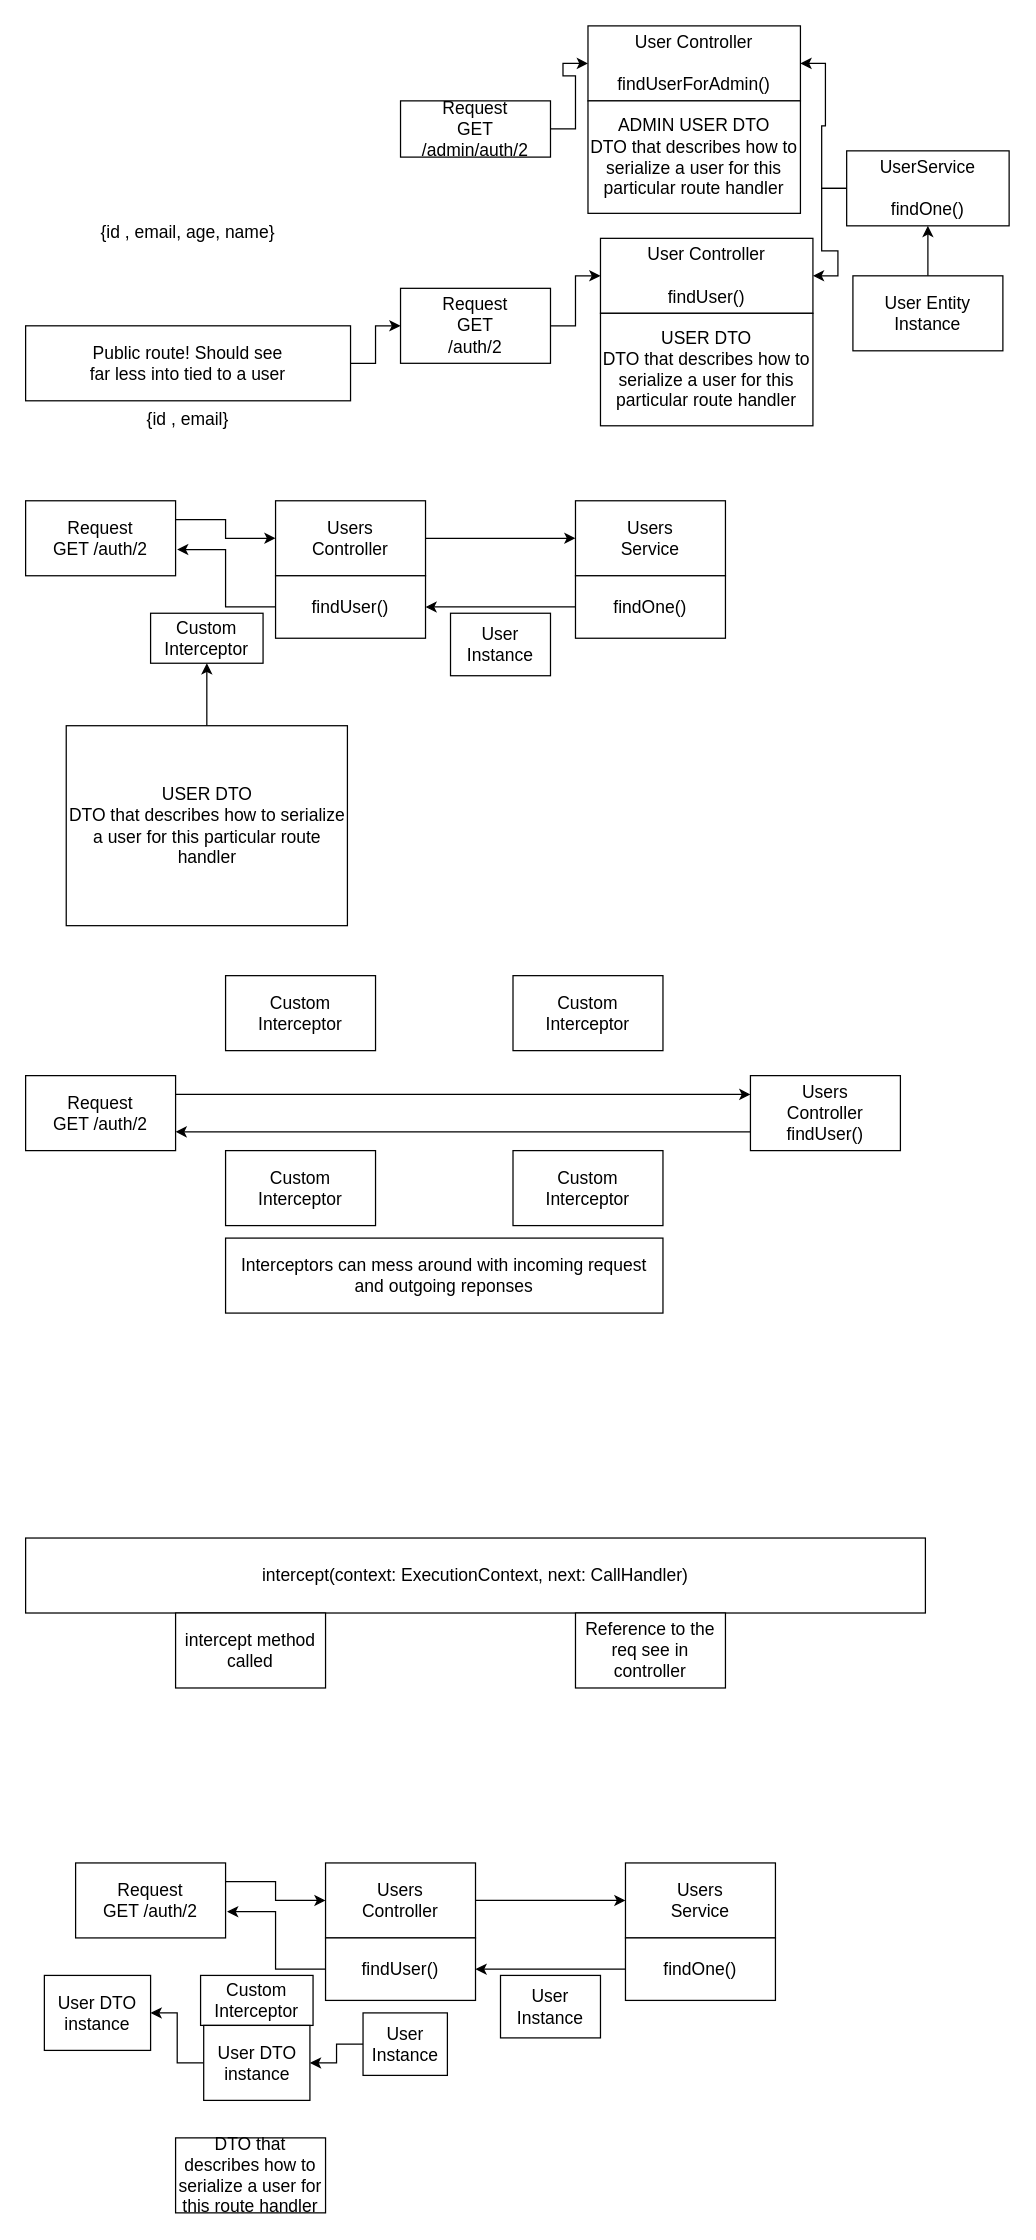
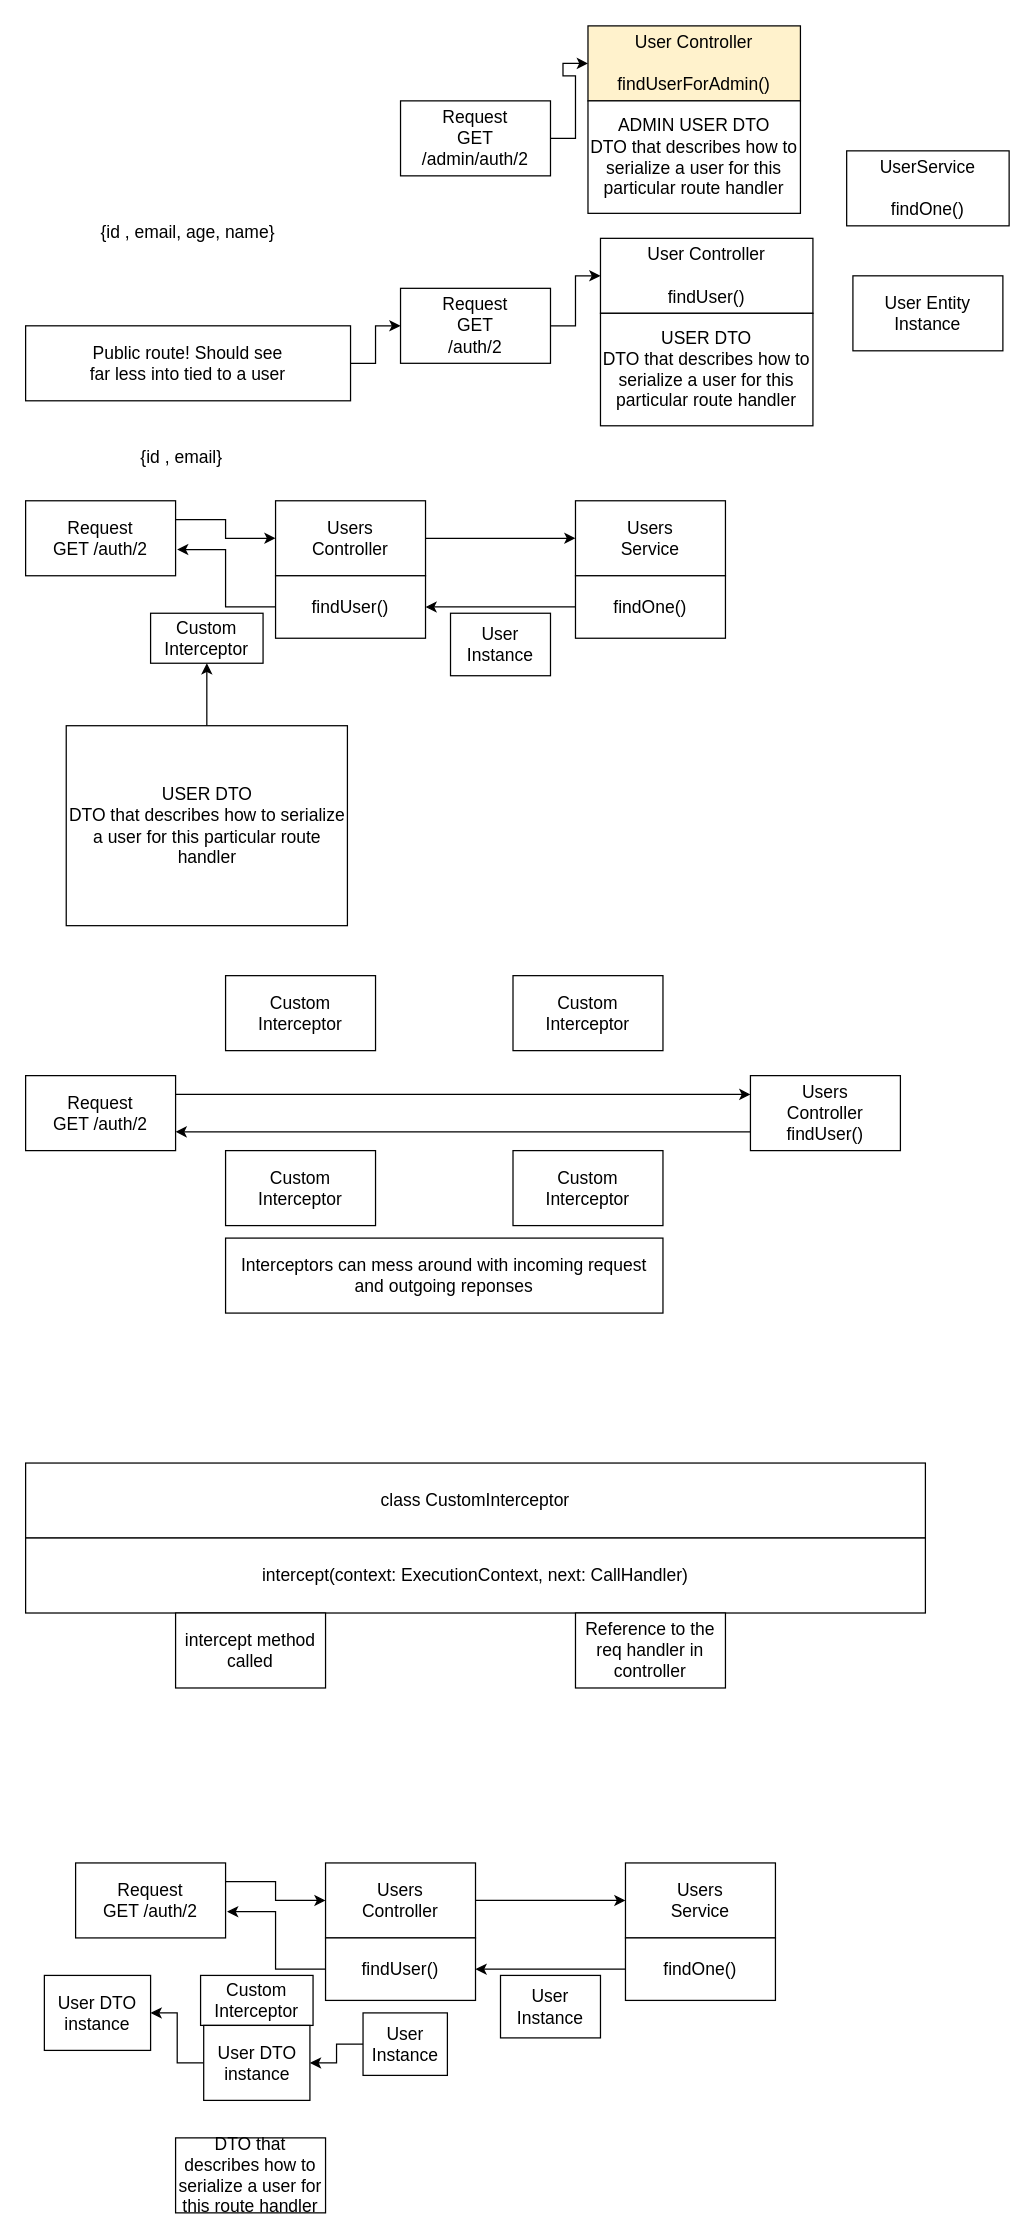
- <mxCell id="10" value="User Controller&lt;br&gt;&lt;br&gt;findUserForAdmin()" style="rounded=0;whiteSpace=wrap;html=1;fontSize=14;" vertex="1" parent="1"><mxGeometry x="470" y="20" width="170" height="60" as="geometry" /></mxCell>
+ <mxCell id="10" value="User Controller&lt;br&gt;&lt;br&gt;findUserForAdmin()" style="rounded=0;whiteSpace=wrap;html=1;fontSize=14;fillColor=#fff2cc;" vertex="1" parent="1"><mxGeometry x="470" y="20" width="170" height="60" as="geometry" /></mxCell>
- <mxCell id="12" style="edgeStyle=orthogonalEdgeStyle;rounded=0;orthogonalLoop=1;jettySize=auto;html=1;exitX=0;exitY=0.5;exitDx=0;exitDy=0;entryX=1;entryY=0.5;entryDx=0;entryDy=0;fontSize=14;" edge="1" parent="1" source="14" target="10"><mxGeometry relative="1" as="geometry" /></mxCell>
- <mxCell id="7" value="Request&lt;br&gt;GET&lt;br&gt;/admin/auth/2" style="rounded=0;whiteSpace=wrap;html=1;fontSize=14;" vertex="1" parent="1"><mxGeometry x="320" y="80" width="120" height="45" as="geometry" /></mxCell>
+ <mxCell id="7" value="Request&lt;br&gt;GET&lt;br&gt;/admin/auth/2" style="rounded=0;whiteSpace=wrap;html=1;fontSize=14;" vertex="1" parent="1"><mxGeometry x="320" y="80" width="120" height="60" as="geometry" /></mxCell>
- <mxCell id="13" style="edgeStyle=orthogonalEdgeStyle;rounded=0;orthogonalLoop=1;jettySize=auto;html=1;exitX=0;exitY=0.5;exitDx=0;exitDy=0;entryX=1;entryY=0.5;entryDx=0;entryDy=0;fontSize=14;" edge="1" parent="1" source="14" target="11"><mxGeometry relative="1" as="geometry" /></mxCell>
- <mxCell id="15" style="edgeStyle=orthogonalEdgeStyle;rounded=0;orthogonalLoop=1;jettySize=auto;html=1;exitX=0.5;exitY=0;exitDx=0;exitDy=0;entryX=0.5;entryY=1;entryDx=0;entryDy=0;fontSize=14;" edge="1" parent="1" source="16" target="14"><mxGeometry relative="1" as="geometry" /></mxCell>
- <mxCell id="5" value="{id , email}&lt;div style=&quot;padding: 0px; margin: 0px; font-size: 14px;&quot;&gt;&lt;br style=&quot;padding: 0px; margin: 0px; color: rgb(0, 0, 0); font-family: Helvetica; font-size: 14px; font-style: normal; font-variant-ligatures: normal; font-variant-caps: normal; font-weight: 400; letter-spacing: normal; orphans: 2; text-indent: 0px; text-transform: none; widows: 2; word-spacing: 0px; -webkit-text-stroke-width: 0px; background-color: rgb(248, 249, 250); text-decoration-thickness: initial; text-decoration-style: initial; text-decoration-color: initial;&quot;&gt;&lt;br&gt;&lt;br&gt;&lt;/div&gt;" style="text;whiteSpace=wrap;html=1;fontSize=14;align=center;" vertex="1" parent="1"><mxGeometry x="20" y="320" width="260" height="30" as="geometry" /></mxCell>
+ <mxCell id="5" value="{id , email}&lt;div style=&quot;padding: 0px; margin: 0px; font-size: 14px;&quot;&gt;&lt;br style=&quot;padding: 0px; margin: 0px; color: rgb(0, 0, 0); font-family: Helvetica; font-size: 14px; font-style: normal; font-variant-ligatures: normal; font-variant-caps: normal; font-weight: 400; letter-spacing: normal; orphans: 2; text-indent: 0px; text-transform: none; widows: 2; word-spacing: 0px; -webkit-text-stroke-width: 0px; background-color: rgb(248, 249, 250); text-decoration-thickness: initial; text-decoration-style: initial; text-decoration-color: initial;&quot;&gt;&lt;br&gt;&lt;br&gt;&lt;/div&gt;" style="text;whiteSpace=wrap;html=1;fontSize=14;align=center;" vertex="1" parent="1"><mxGeometry x="15" y="350" width="260" height="30" as="geometry" /></mxCell>
+ <mxCell id="41" value="class CustomInterceptor" style="rounded=0;whiteSpace=wrap;html=1;fontSize=14;" vertex="1" parent="1"><mxGeometry x="20" y="1170" width="720" height="60" as="geometry" /></mxCell>
- <mxCell id="44" value="Reference to the req see in controller" style="rounded=0;whiteSpace=wrap;html=1;fontSize=14;" vertex="1" parent="1"><mxGeometry x="460" y="1290" width="120" height="60" as="geometry" /></mxCell>
+ <mxCell id="44" value="Reference to the req handler in controller" style="rounded=0;whiteSpace=wrap;html=1;fontSize=14;" vertex="1" parent="1"><mxGeometry x="460" y="1290" width="120" height="60" as="geometry" /></mxCell>
